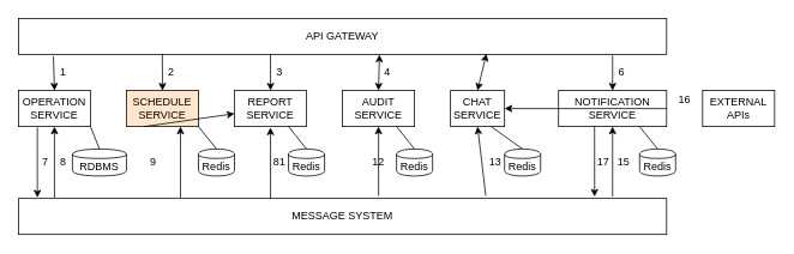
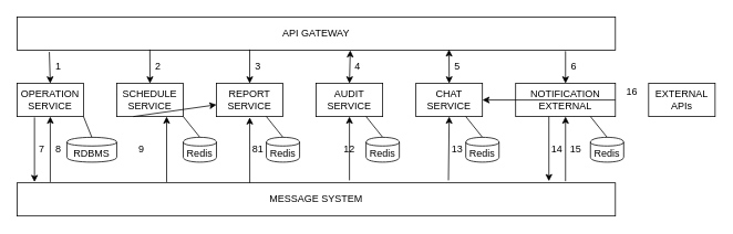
+ <mxCell id="35" value="5" style="text;html=1;strokeColor=none;fillColor=none;align=center;verticalAlign=middle;whiteSpace=wrap;rounded=0;" parent="1" vertex="1"><mxGeometry x="540" y="70" width="20" height="20" as="geometry" /></mxCell>
- <mxCell id="4" value="SCHEDULE SERVICE" style="rounded=0;whiteSpace=wrap;html=1;fillColor=#ffe6cc;" parent="1" vertex="1"><mxGeometry x="140" y="100" width="80" height="40" as="geometry" /></mxCell>
+ <mxCell id="4" value="SCHEDULE SERVICE" style="rounded=0;whiteSpace=wrap;html=1;" parent="1" vertex="1"><mxGeometry x="140" y="100" width="80" height="40" as="geometry" /></mxCell>
- <mxCell id="47" value="CHAT SERVICE" style="rounded=0;whiteSpace=wrap;html=1;" vertex="1" parent="1"><mxGeometry x="500" y="100" width="60" height="40" as="geometry" /></mxCell>
+ <mxCell id="47" value="CHAT SERVICE" style="rounded=0;whiteSpace=wrap;html=1;" vertex="1" parent="1"><mxGeometry x="500" y="100" width="80" height="40" as="geometry" /></mxCell>
- <mxCell id="27" value="NOTIFICATION SERVICE" style="rounded=0;whiteSpace=wrap;html=1;" parent="1" vertex="1"><mxGeometry x="620" y="100" width="120" height="40" as="geometry" /></mxCell>
+ <mxCell id="27" value="NOTIFICATION EXTERNAL" style="rounded=0;whiteSpace=wrap;html=1;" parent="1" vertex="1"><mxGeometry x="620" y="100" width="120" height="40" as="geometry" /></mxCell>
- <mxCell id="36" value="17" style="text;html=1;strokeColor=none;fillColor=none;align=center;verticalAlign=middle;whiteSpace=wrap;rounded=0;" parent="1" vertex="1"><mxGeometry x="660" y="170" width="20" height="20" as="geometry" /></mxCell>
+ <mxCell id="36" value="14" style="text;html=1;strokeColor=none;fillColor=none;align=center;verticalAlign=middle;whiteSpace=wrap;rounded=0;" parent="1" vertex="1"><mxGeometry x="660" y="170" width="20" height="20" as="geometry" /></mxCell>
